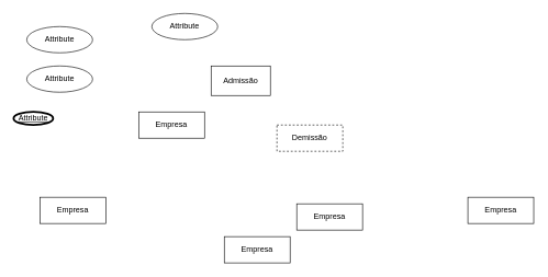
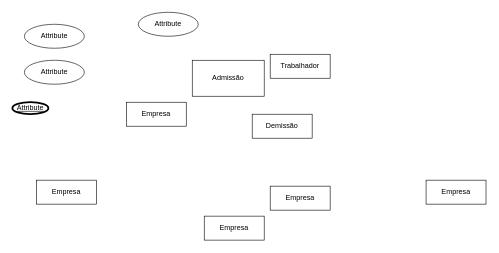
+ <mxCell id="10" value="Trabalhador&lt;br&gt;" style="whiteSpace=wrap;html=1;align=center;" parent="1" vertex="1"><mxGeometry x="450" y="90" width="100" height="40" as="geometry" /></mxCell>
- <mxCell id="13" value="Admissão" style="rounded=0;whiteSpace=wrap;html=1;" parent="1" vertex="1"><mxGeometry x="320" y="100" width="90" height="45" as="geometry" /></mxCell>
+ <mxCell id="13" value="Admissão" style="rounded=0;whiteSpace=wrap;html=1;" parent="1" vertex="1"><mxGeometry x="320" y="100" width="120" height="60" as="geometry" /></mxCell>
- <mxCell id="7" value="Demissão" style="whiteSpace=wrap;html=1;align=center;dashed=1;" parent="1" vertex="1"><mxGeometry x="420" y="190" width="100" height="40" as="geometry" /></mxCell>
+ <mxCell id="7" value="Demissão" style="whiteSpace=wrap;html=1;align=center;" parent="1" vertex="1"><mxGeometry x="420" y="190" width="100" height="40" as="geometry" /></mxCell>
